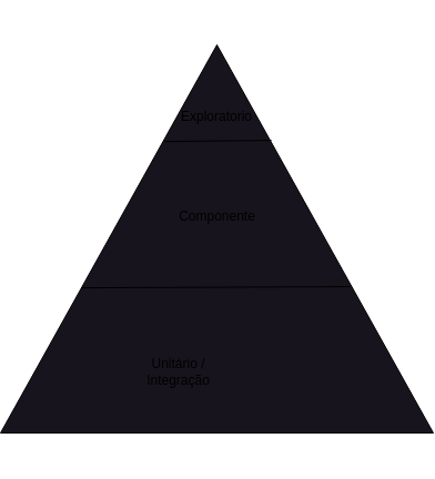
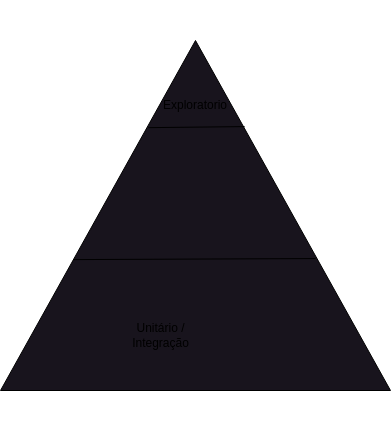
- <mxCell id="6" value="Componente" style="text;html=1;strokeColor=none;fillColor=none;align=center;verticalAlign=middle;whiteSpace=wrap;rounded=0;" vertex="1" parent="1"><mxGeometry x="163" y="180" width="65" height="30" as="geometry" /></mxCell>
